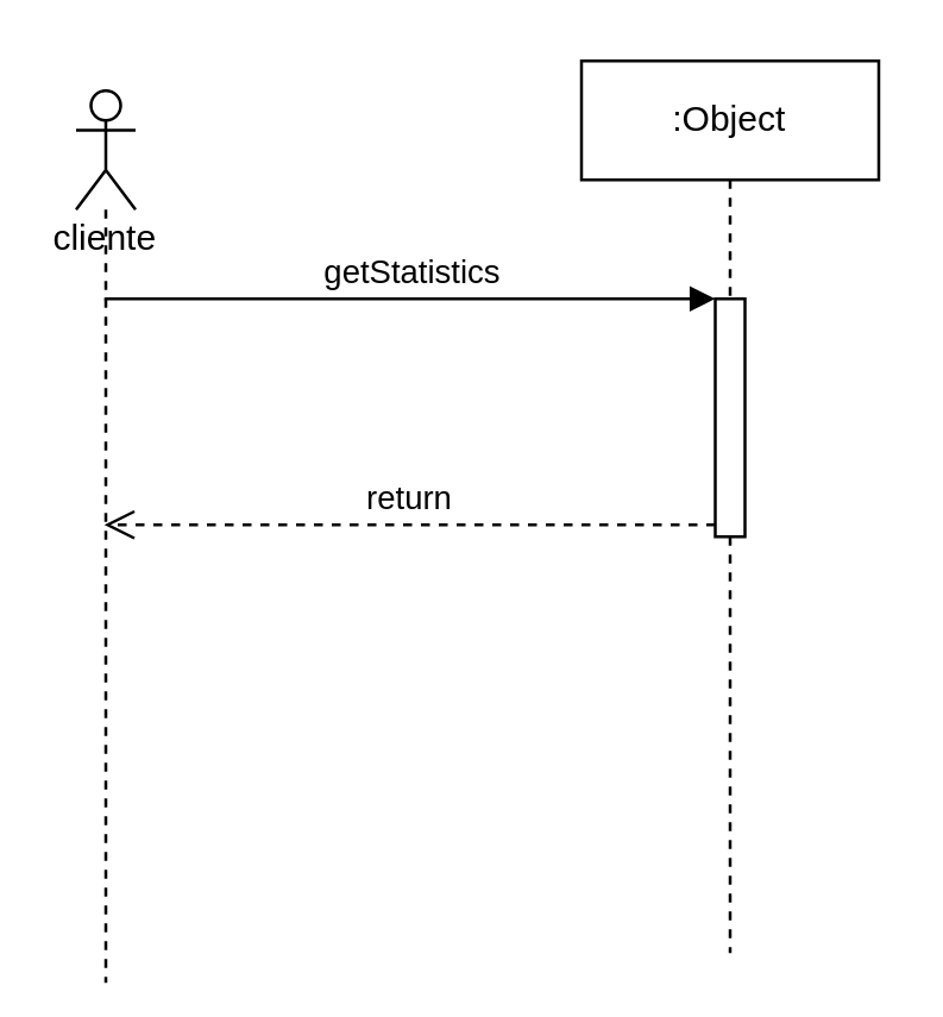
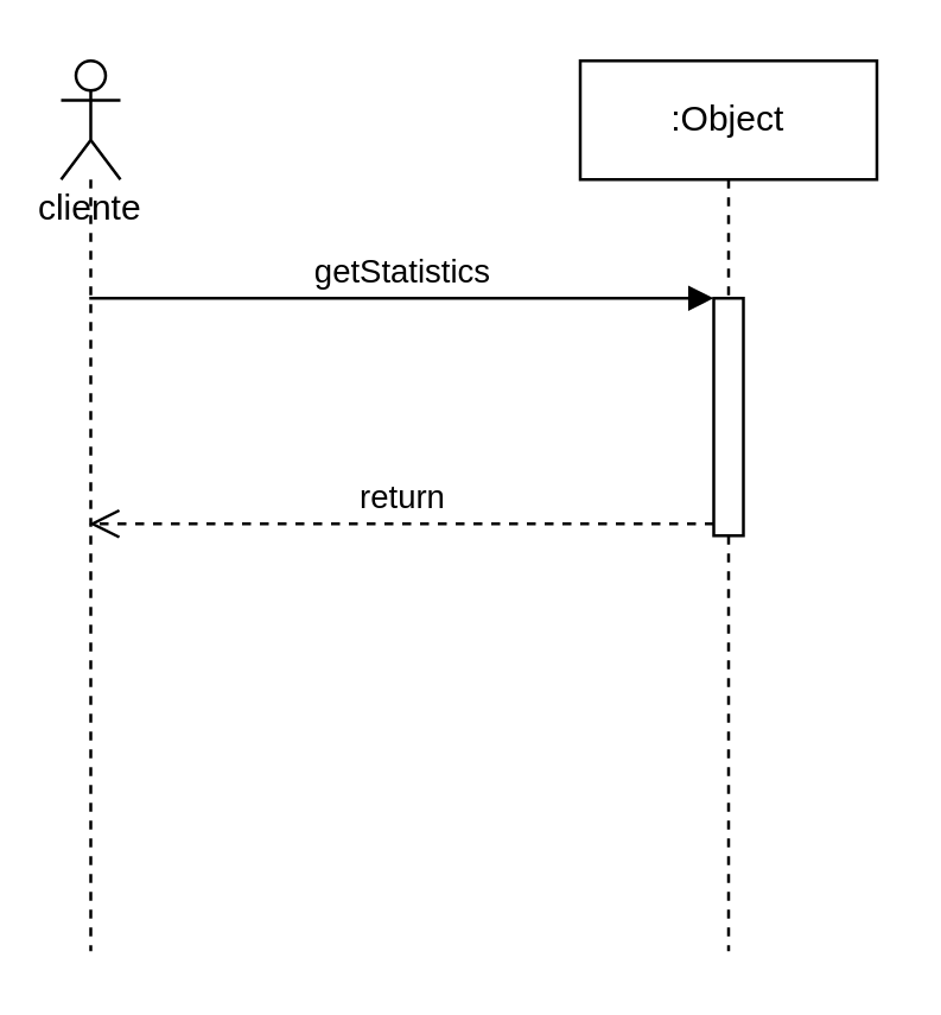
- <mxCell id="3" value="cliente" style="shape=umlLifeline;participant=umlActor;perimeter=lifelinePerimeter;whiteSpace=wrap;html=1;container=1;collapsible=0;recursiveResize=0;verticalAlign=top;spacingTop=36;outlineConnect=0;" vertex="1" parent="1"><mxGeometry x="25" y="30" width="20" height="300" as="geometry" /></mxCell>
+ <mxCell id="3" value="cliente" style="shape=umlLifeline;participant=umlActor;perimeter=lifelinePerimeter;whiteSpace=wrap;html=1;container=1;collapsible=0;recursiveResize=0;verticalAlign=top;spacingTop=36;outlineConnect=0;" vertex="1" parent="1"><mxGeometry x="20" y="20" width="20" height="300" as="geometry" /></mxCell>
